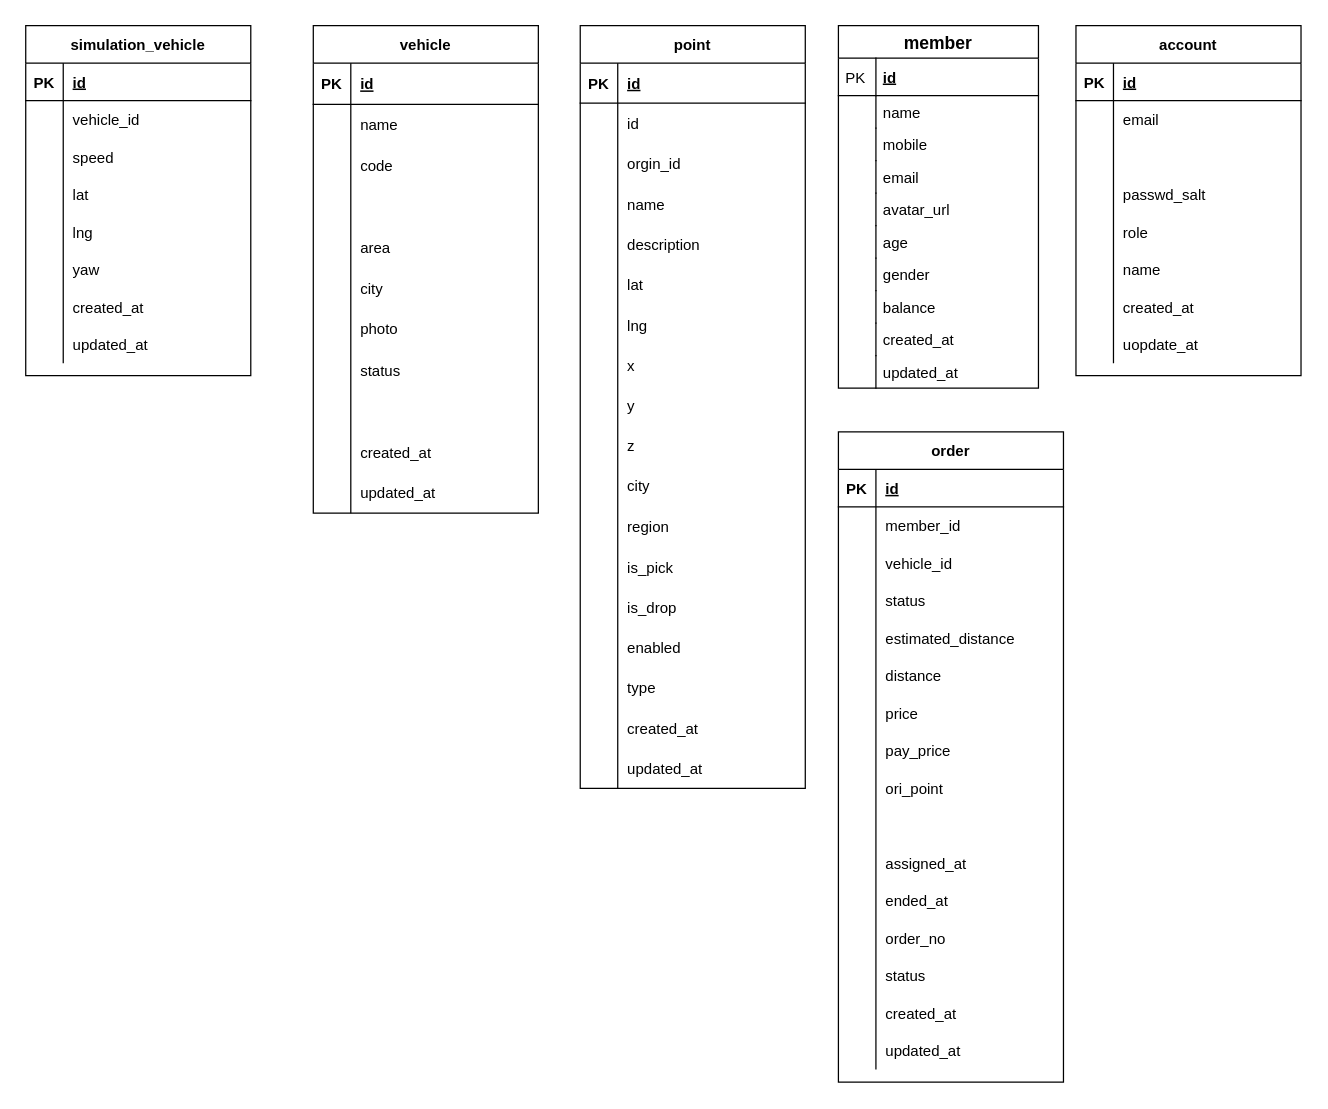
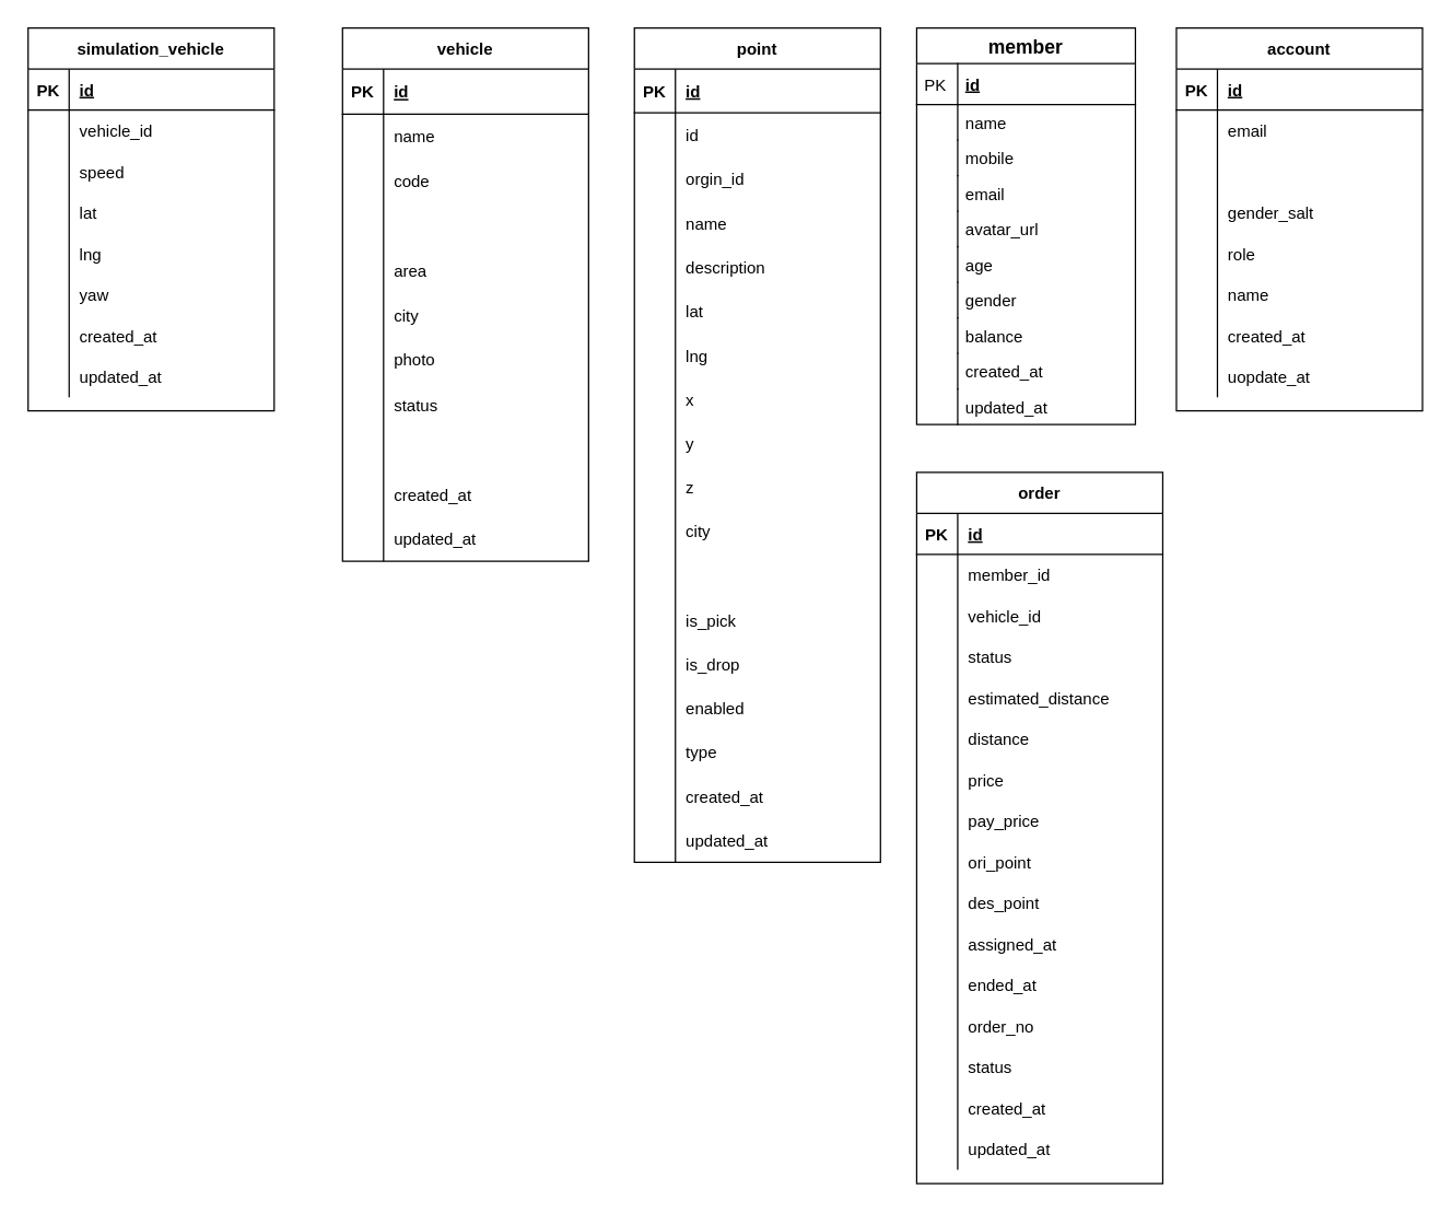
- <mxCell id="121" value="passwd_salt" style="shape=partialRectangle;connectable=0;fillColor=none;top=0;left=0;bottom=0;right=0;align=left;spacingLeft=6;overflow=hidden;" vertex="1" parent="119"><mxGeometry x="30" width="150" height="30" as="geometry" /></mxCell>
+ <mxCell id="121" value="gender_salt" style="shape=partialRectangle;connectable=0;fillColor=none;top=0;left=0;bottom=0;right=0;align=left;spacingLeft=6;overflow=hidden;" vertex="1" parent="119"><mxGeometry x="30" width="150" height="30" as="geometry" /></mxCell>
- <mxCell id="38" value="region" style="shape=partialRectangle;connectable=0;fillColor=none;top=0;left=0;bottom=0;right=0;align=left;spacingLeft=6;overflow=hidden;" parent="36" vertex="1"><mxGeometry x="30" width="150" height="33" as="geometry" /></mxCell>
+ <mxCell id="164" value="des_point" style="shape=partialRectangle;connectable=0;fillColor=none;top=0;left=0;bottom=0;right=0;align=left;spacingLeft=6;overflow=hidden;" parent="162" vertex="1"><mxGeometry x="30" width="150" height="30" as="geometry" /></mxCell>
